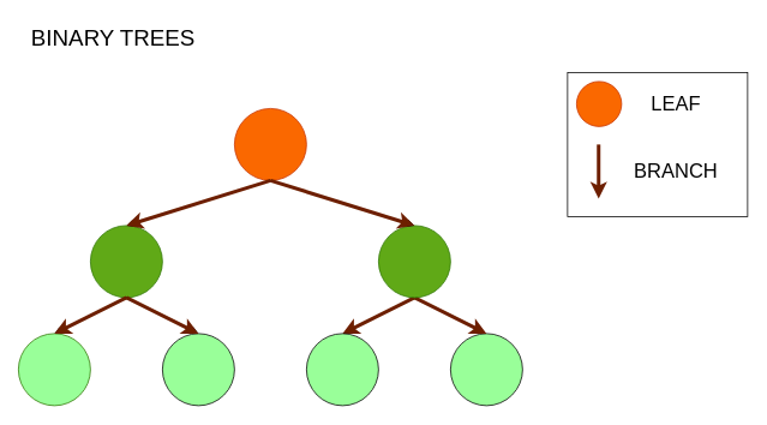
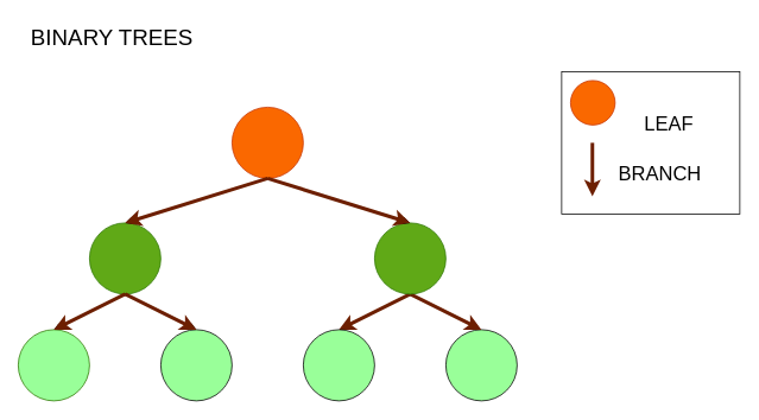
- <mxCell id="24" value="&lt;font style=&quot;font-size: 22px;&quot;&gt;LEAF&lt;/font&gt;" style="text;html=1;align=center;verticalAlign=middle;resizable=0;points=[];autosize=1;strokeColor=none;fillColor=none;" vertex="1" parent="22"><mxGeometry x="70" y="5" width="80" height="40" as="geometry" /></mxCell>
+ <mxCell id="24" value="&lt;font style=&quot;font-size: 22px;&quot;&gt;LEAF&lt;/font&gt;" style="text;html=1;align=center;verticalAlign=middle;resizable=0;points=[];autosize=1;strokeColor=none;fillColor=none;" vertex="1" parent="22"><mxGeometry x="70" y="30" width="80" height="40" as="geometry" /></mxCell>
- <mxCell id="26" value="&lt;span style=&quot;font-size: 22px;&quot;&gt;BRANCH&lt;/span&gt;" style="text;html=1;align=center;verticalAlign=middle;resizable=0;points=[];autosize=1;strokeColor=none;fillColor=none;" vertex="1" parent="22"><mxGeometry x="50" y="80" width="120" height="40" as="geometry" /></mxCell>
+ <mxCell id="26" value="&lt;span style=&quot;font-size: 22px;&quot;&gt;BRANCH&lt;/span&gt;" style="text;html=1;align=center;verticalAlign=middle;resizable=0;points=[];autosize=1;strokeColor=none;fillColor=none;" vertex="1" parent="22"><mxGeometry x="40" y="85" width="120" height="40" as="geometry" /></mxCell>
